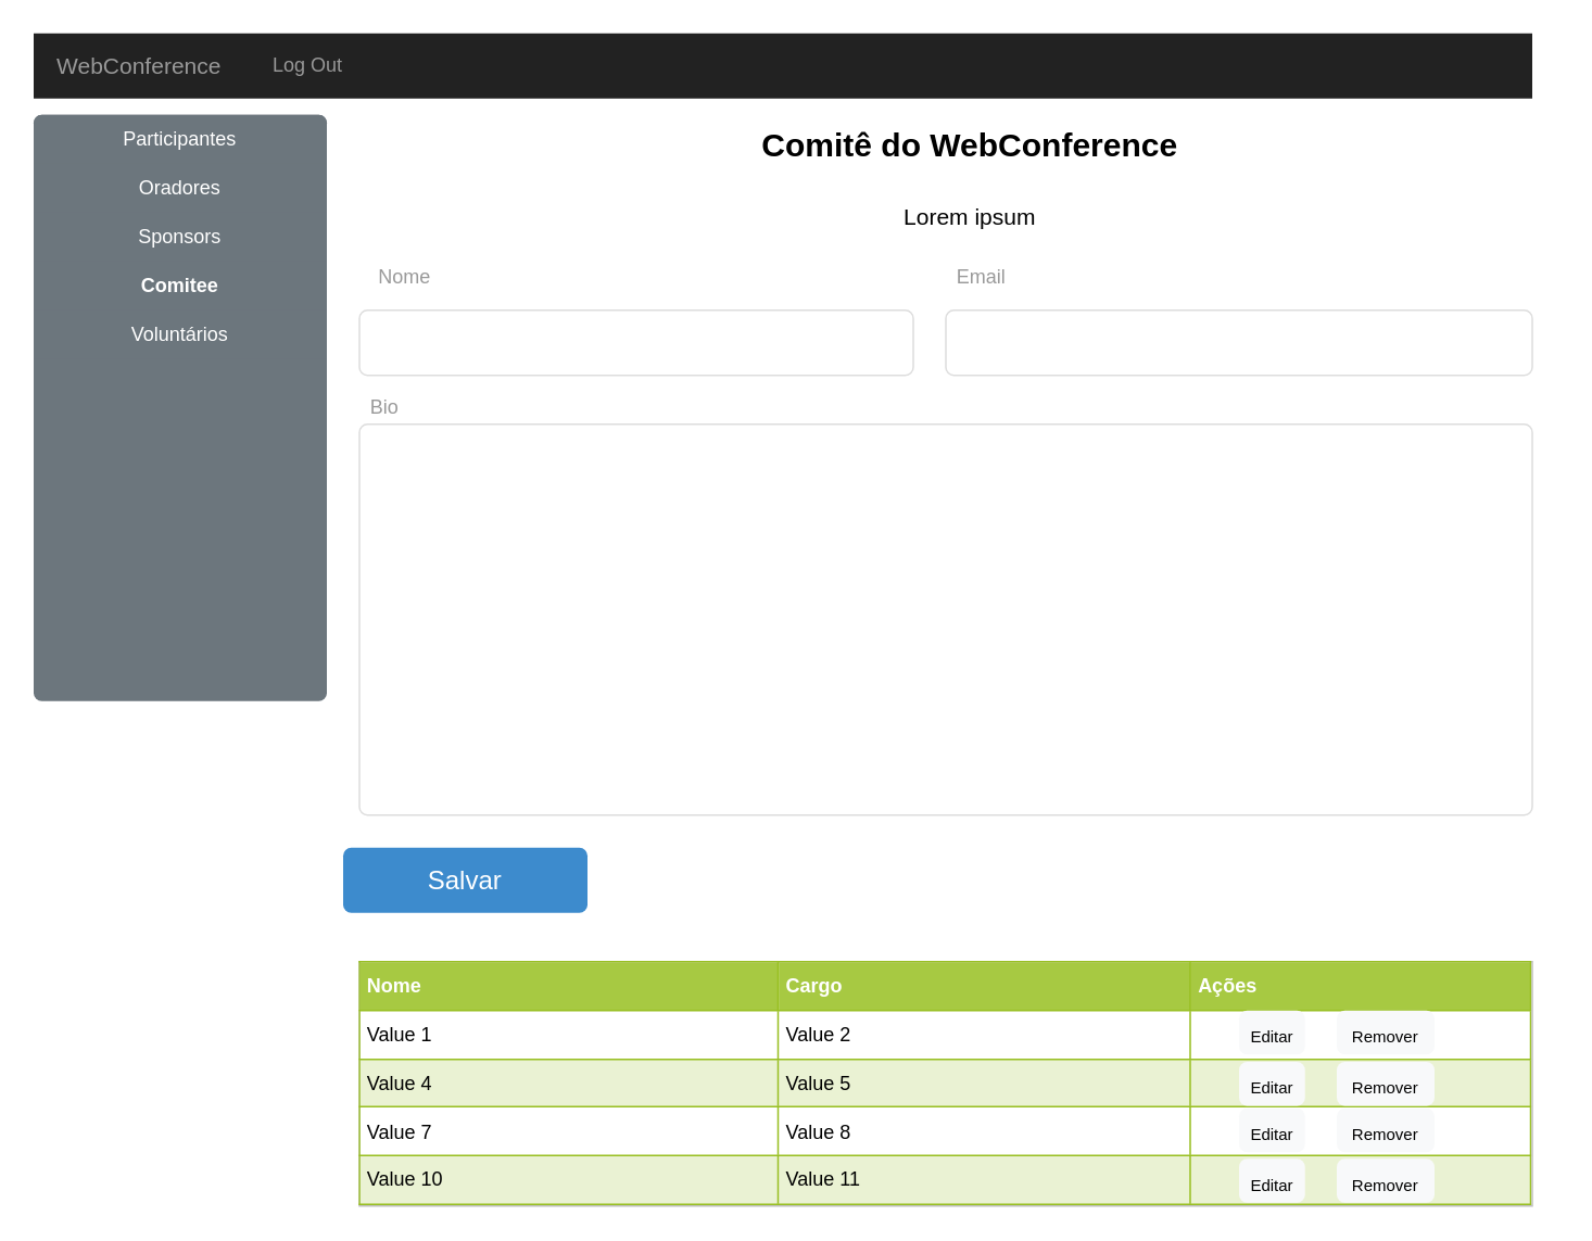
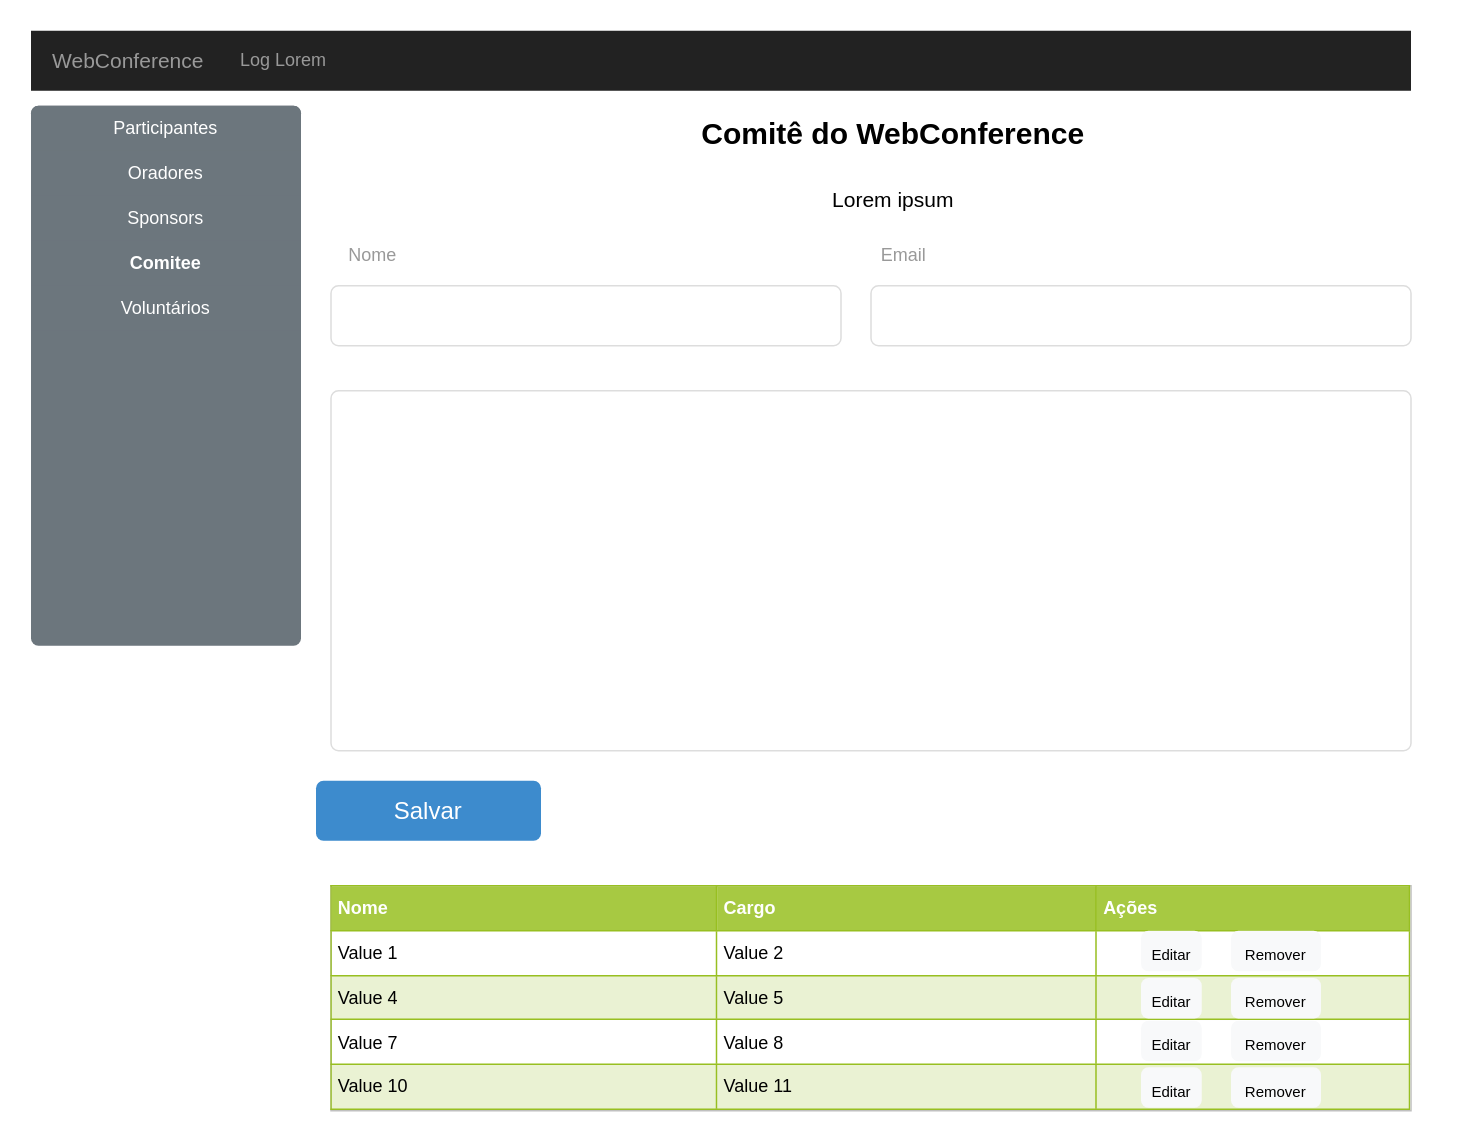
- <mxCell id="4" value="Log Out" style="html=1;shadow=0;dashed=0;fillColor=none;strokeColor=none;shape=mxgraph.bootstrap.rect;fontColor=#999999;whiteSpace=wrap;" parent="2" vertex="1"><mxGeometry x="128.004" width="80.5" height="40" as="geometry" /></mxCell>
+ <mxCell id="4" value="Log Lorem" style="html=1;shadow=0;dashed=0;fillColor=none;strokeColor=none;shape=mxgraph.bootstrap.rect;fontColor=#999999;whiteSpace=wrap;" parent="2" vertex="1"><mxGeometry x="128.004" width="80.5" height="40" as="geometry" /></mxCell>
- <mxCell id="7" value="Bio" style="html=1;shadow=0;dashed=0;shape=mxgraph.bootstrap.rect;strokeColor=none;fillColor=none;fontColor=#999999;align=left;spacingLeft=5;whiteSpace=wrap;rounded=0;" parent="1" vertex="1"><mxGeometry x="220" y="240" width="200" height="20" as="geometry" /></mxCell>
